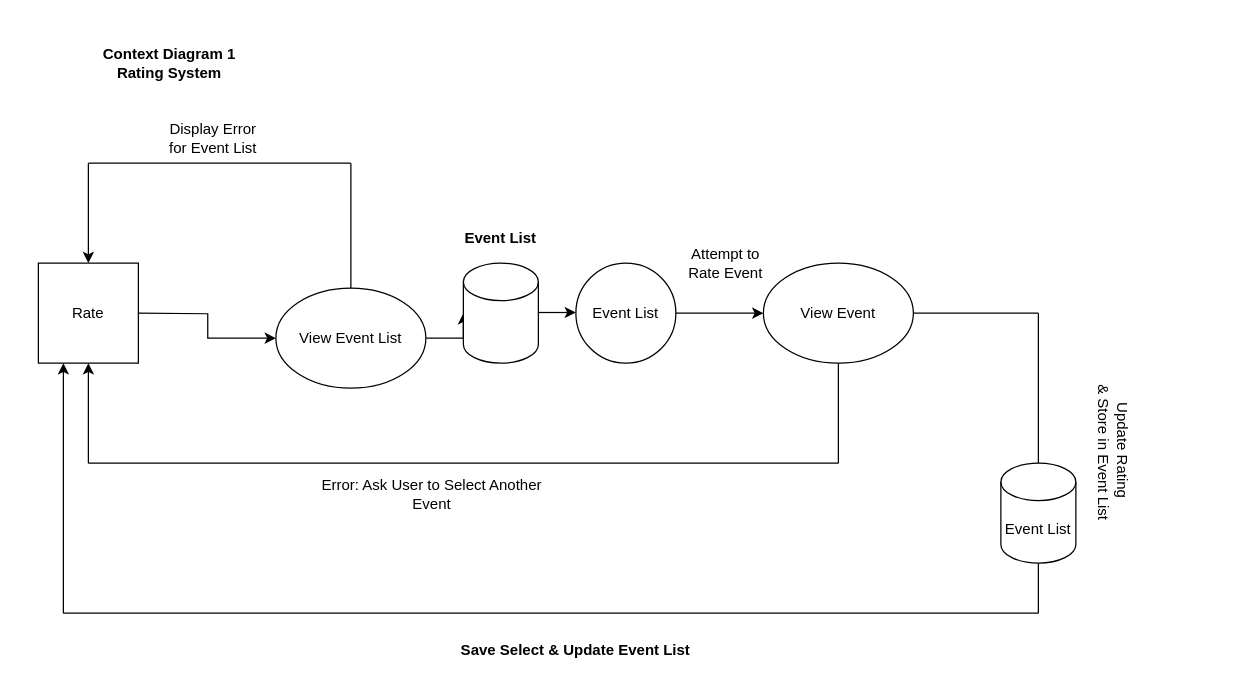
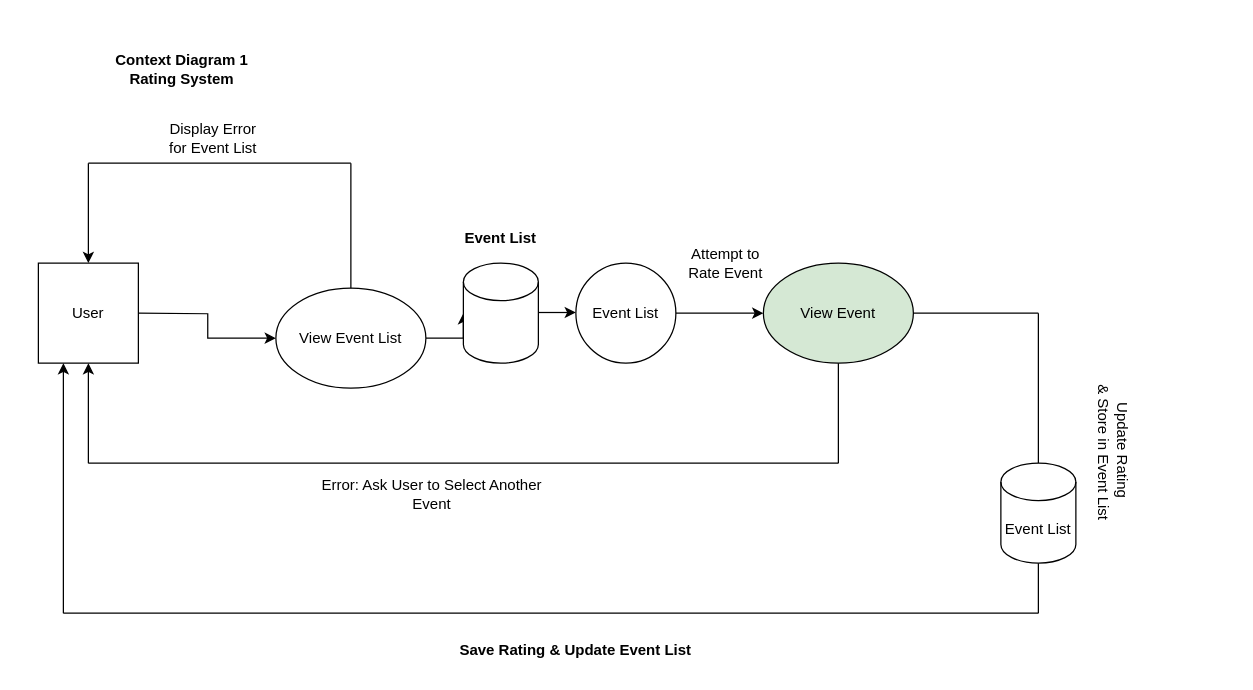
- <mxCell id="2" value="&lt;b&gt;Context Diagram 1&lt;br&gt;Rating System&lt;br&gt;&lt;/b&gt;" style="text;html=1;strokeColor=none;fillColor=none;align=center;verticalAlign=middle;whiteSpace=wrap;rounded=0;" parent="1" vertex="1"><mxGeometry x="20" y="20" width="230" height="60" as="geometry" /></mxCell>
+ <mxCell id="2" value="&lt;b&gt;Context Diagram 1&lt;br&gt;Rating System&lt;br&gt;&lt;/b&gt;" style="text;html=1;strokeColor=none;fillColor=none;align=center;verticalAlign=middle;whiteSpace=wrap;rounded=0;" parent="1" vertex="1"><mxGeometry x="30" y="25" width="230" height="60" as="geometry" /></mxCell>
- <mxCell id="4" value="Rate" style="whiteSpace=wrap;html=1;aspect=fixed;" parent="1" vertex="1"><mxGeometry x="30" y="210" width="80" height="80" as="geometry" /></mxCell>
+ <mxCell id="4" value="User" style="whiteSpace=wrap;html=1;aspect=fixed;" parent="1" vertex="1"><mxGeometry x="30" y="210" width="80" height="80" as="geometry" /></mxCell>
- <mxCell id="13" value="View Event" style="ellipse;whiteSpace=wrap;html=1;" parent="1" vertex="1"><mxGeometry x="610" y="210" width="120" height="80" as="geometry" /></mxCell>
+ <mxCell id="13" value="View Event" style="ellipse;whiteSpace=wrap;html=1;fillColor=#d5e8d4;" parent="1" vertex="1"><mxGeometry x="610" y="210" width="120" height="80" as="geometry" /></mxCell>
- <mxCell id="10" value="&lt;b&gt;Save Select &amp;amp; Update Event List&lt;/b&gt;" style="text;html=1;strokeColor=none;fillColor=none;align=center;verticalAlign=middle;whiteSpace=wrap;rounded=0;" parent="1" vertex="1"><mxGeometry x="350" y="510" width="220" height="20" as="geometry" /></mxCell>
+ <mxCell id="10" value="&lt;b&gt;Save Rating &amp;amp; Update Event List&lt;/b&gt;" style="text;html=1;strokeColor=none;fillColor=none;align=center;verticalAlign=middle;whiteSpace=wrap;rounded=0;" parent="1" vertex="1"><mxGeometry x="350" y="510" width="220" height="20" as="geometry" /></mxCell>
